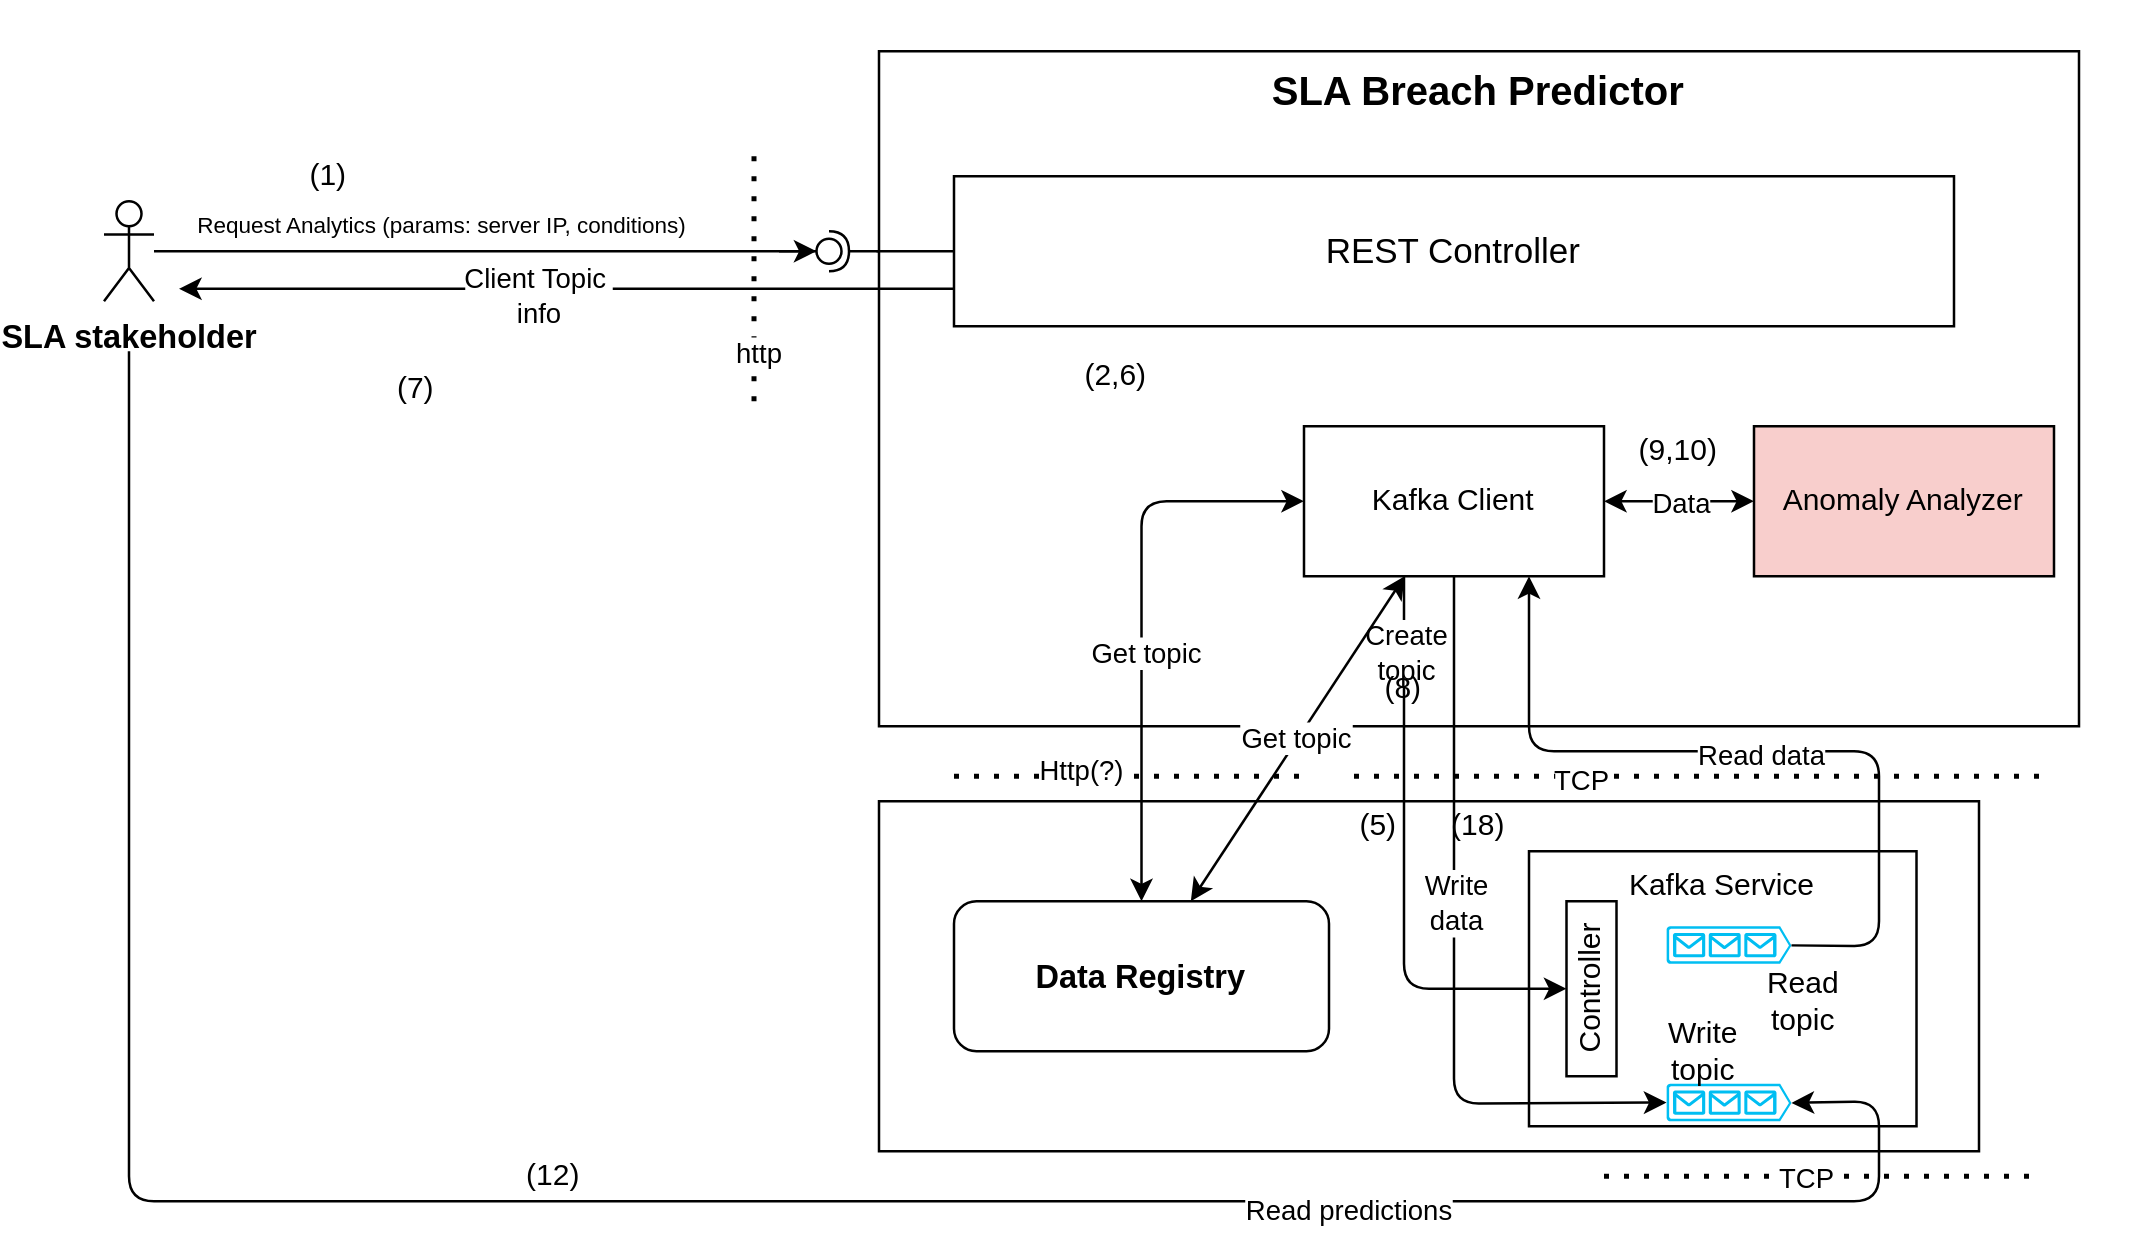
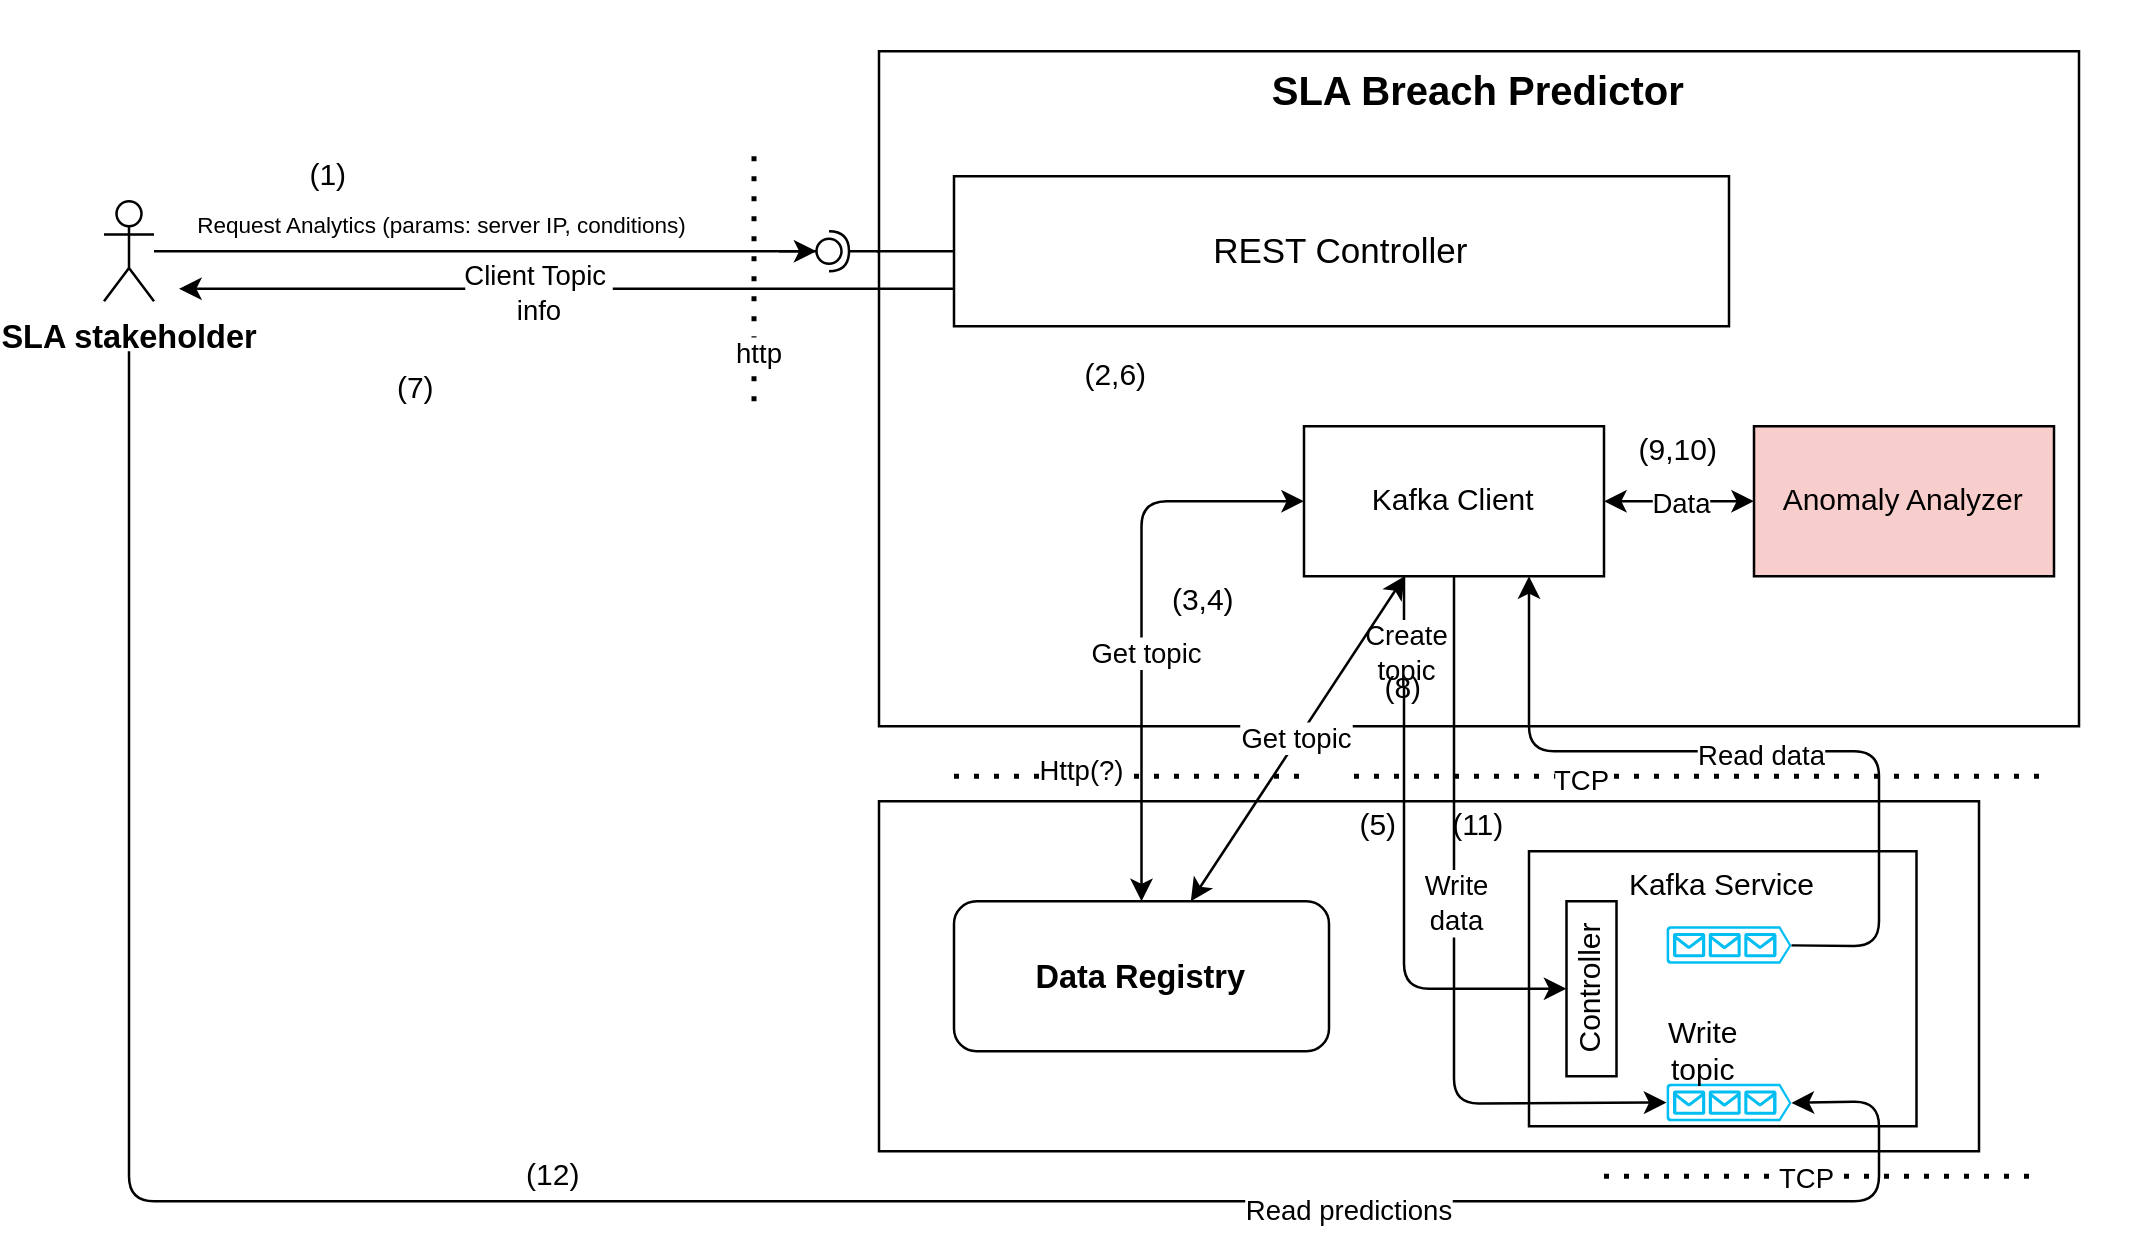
- <mxCell id="11" value="REST Controller" style="rounded=0;whiteSpace=wrap;html=1;fontSize=14;align=center;" parent="1" vertex="1"><mxGeometry x="360" y="70" width="400" height="60" as="geometry" /></mxCell>
+ <mxCell id="11" value="REST Controller" style="rounded=0;whiteSpace=wrap;html=1;fontSize=14;align=center;" parent="1" vertex="1"><mxGeometry x="360" y="70" width="310" height="60" as="geometry" /></mxCell>
+ <mxCell id="41" value="(3,4)" style="text;html=1;strokeColor=none;fillColor=none;align=center;verticalAlign=middle;whiteSpace=wrap;rounded=0;" parent="1" vertex="1"><mxGeometry x="440" y="230" width="40" height="20" as="geometry" /></mxCell>
- <mxCell id="52" value="(18)" style="text;html=1;strokeColor=none;fillColor=none;align=center;verticalAlign=middle;whiteSpace=wrap;rounded=0;" parent="1" vertex="1"><mxGeometry x="550" y="320" width="40" height="20" as="geometry" /></mxCell>
+ <mxCell id="52" value="(11)" style="text;html=1;strokeColor=none;fillColor=none;align=center;verticalAlign=middle;whiteSpace=wrap;rounded=0;" parent="1" vertex="1"><mxGeometry x="550" y="320" width="40" height="20" as="geometry" /></mxCell>
- <mxCell id="26" value="Read topic" style="text;html=1;strokeColor=none;fillColor=none;align=center;verticalAlign=middle;whiteSpace=wrap;rounded=0;" parent="1" vertex="1"><mxGeometry x="680" y="390" width="40" height="20" as="geometry" /></mxCell>
